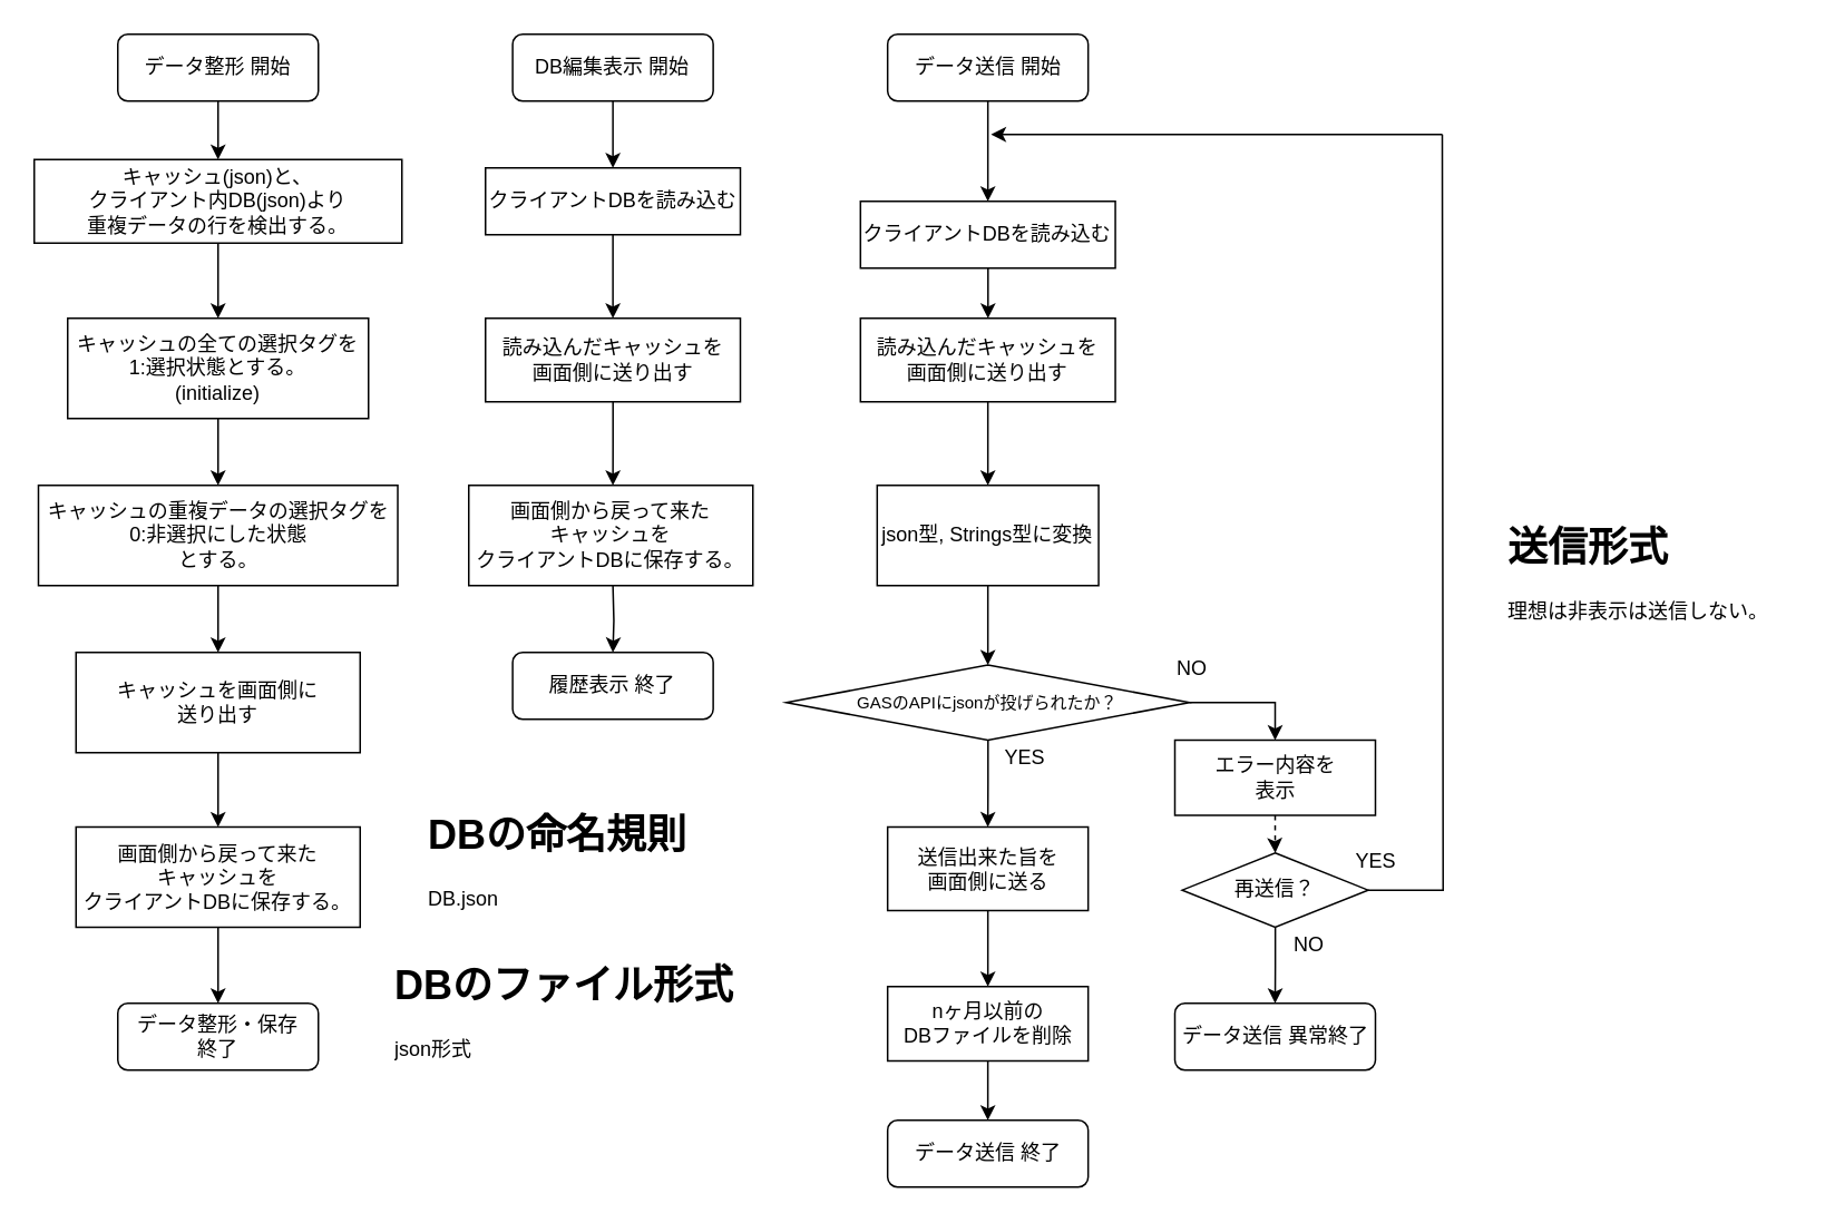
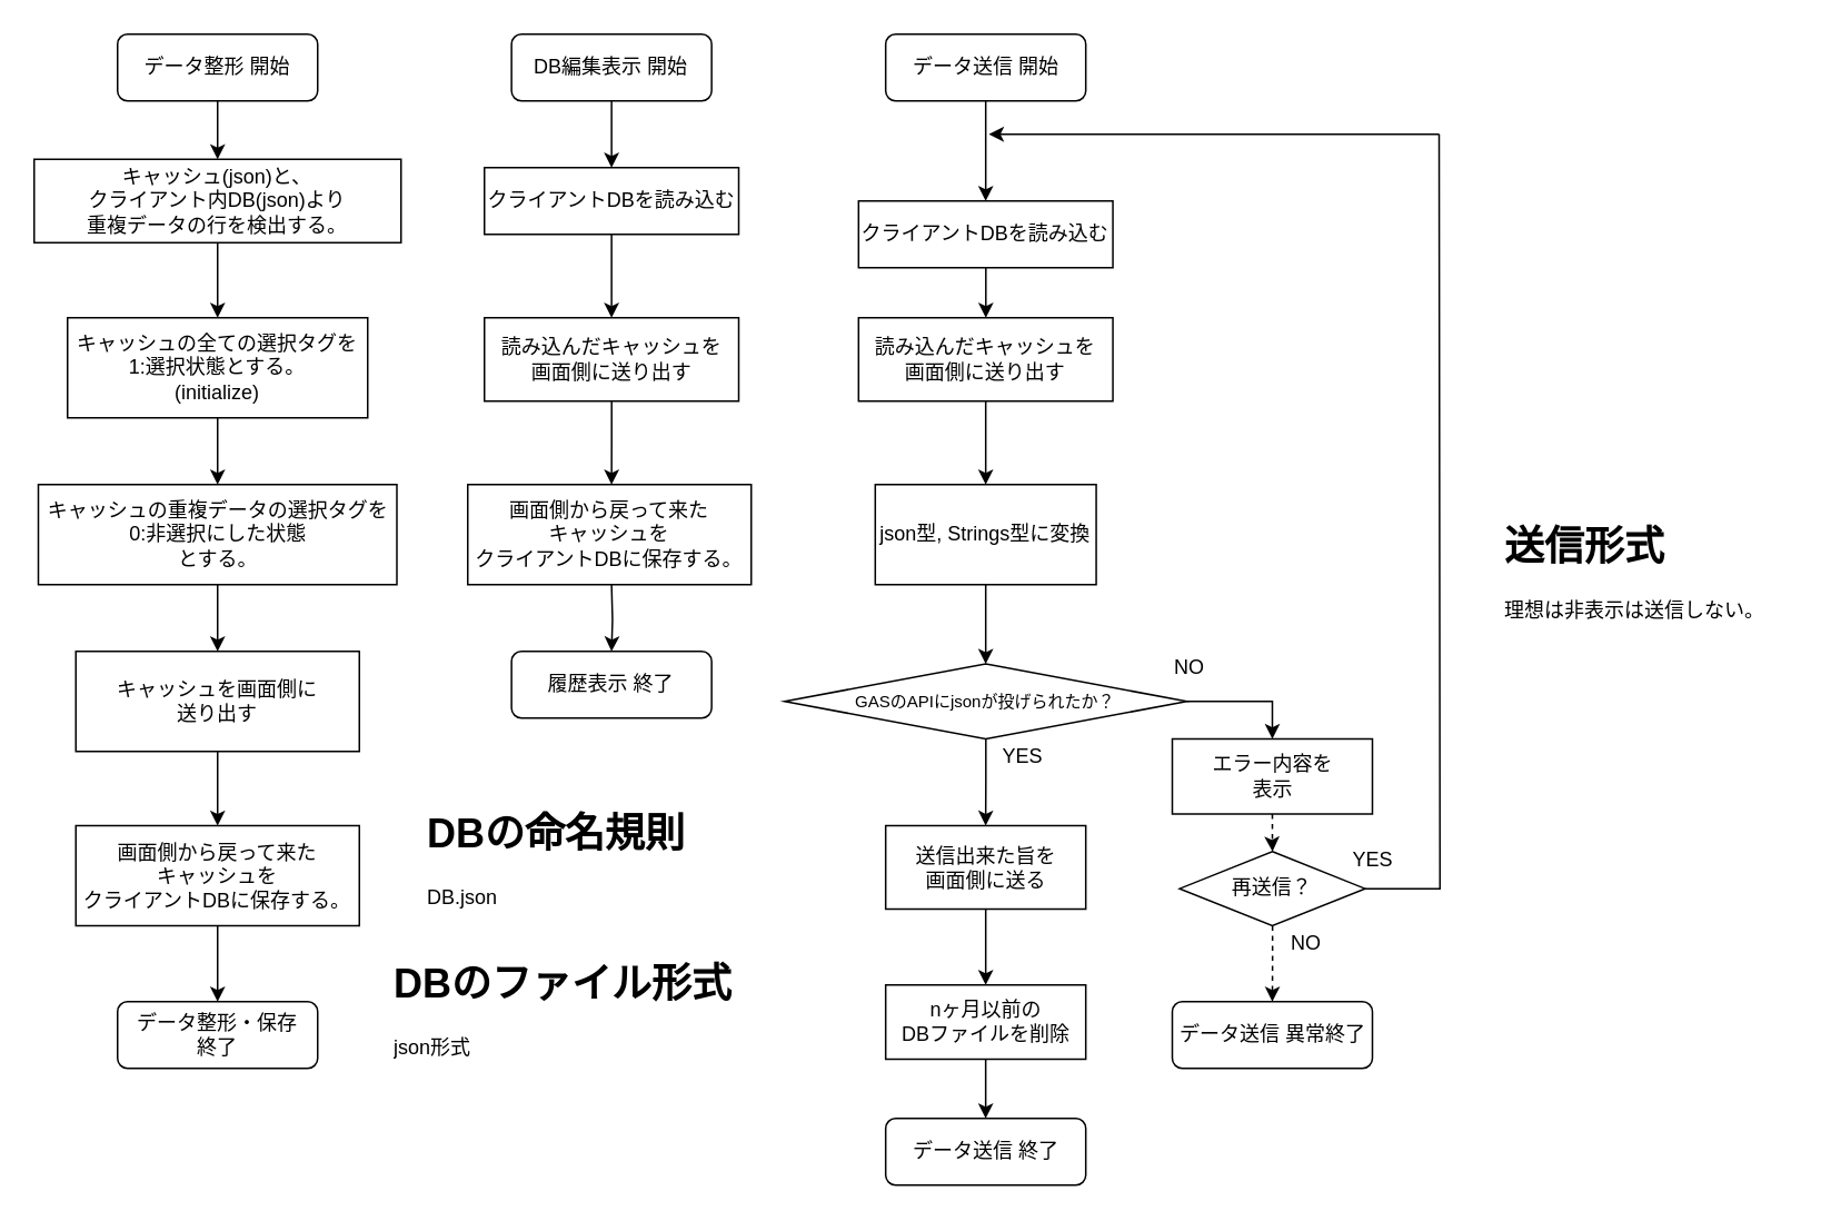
- <mxCell id="32" style="edgeStyle=orthogonalEdgeStyle;rounded=0;orthogonalLoop=1;jettySize=auto;html=1;" parent="1" source="34" target="29" edge="1"><mxGeometry relative="1" as="geometry" /></mxCell>
+ <mxCell id="32" style="edgeStyle=orthogonalEdgeStyle;rounded=0;orthogonalLoop=1;jettySize=auto;html=1;dashed=1;" parent="1" source="34" target="29" edge="1"><mxGeometry relative="1" as="geometry" /></mxCell>
